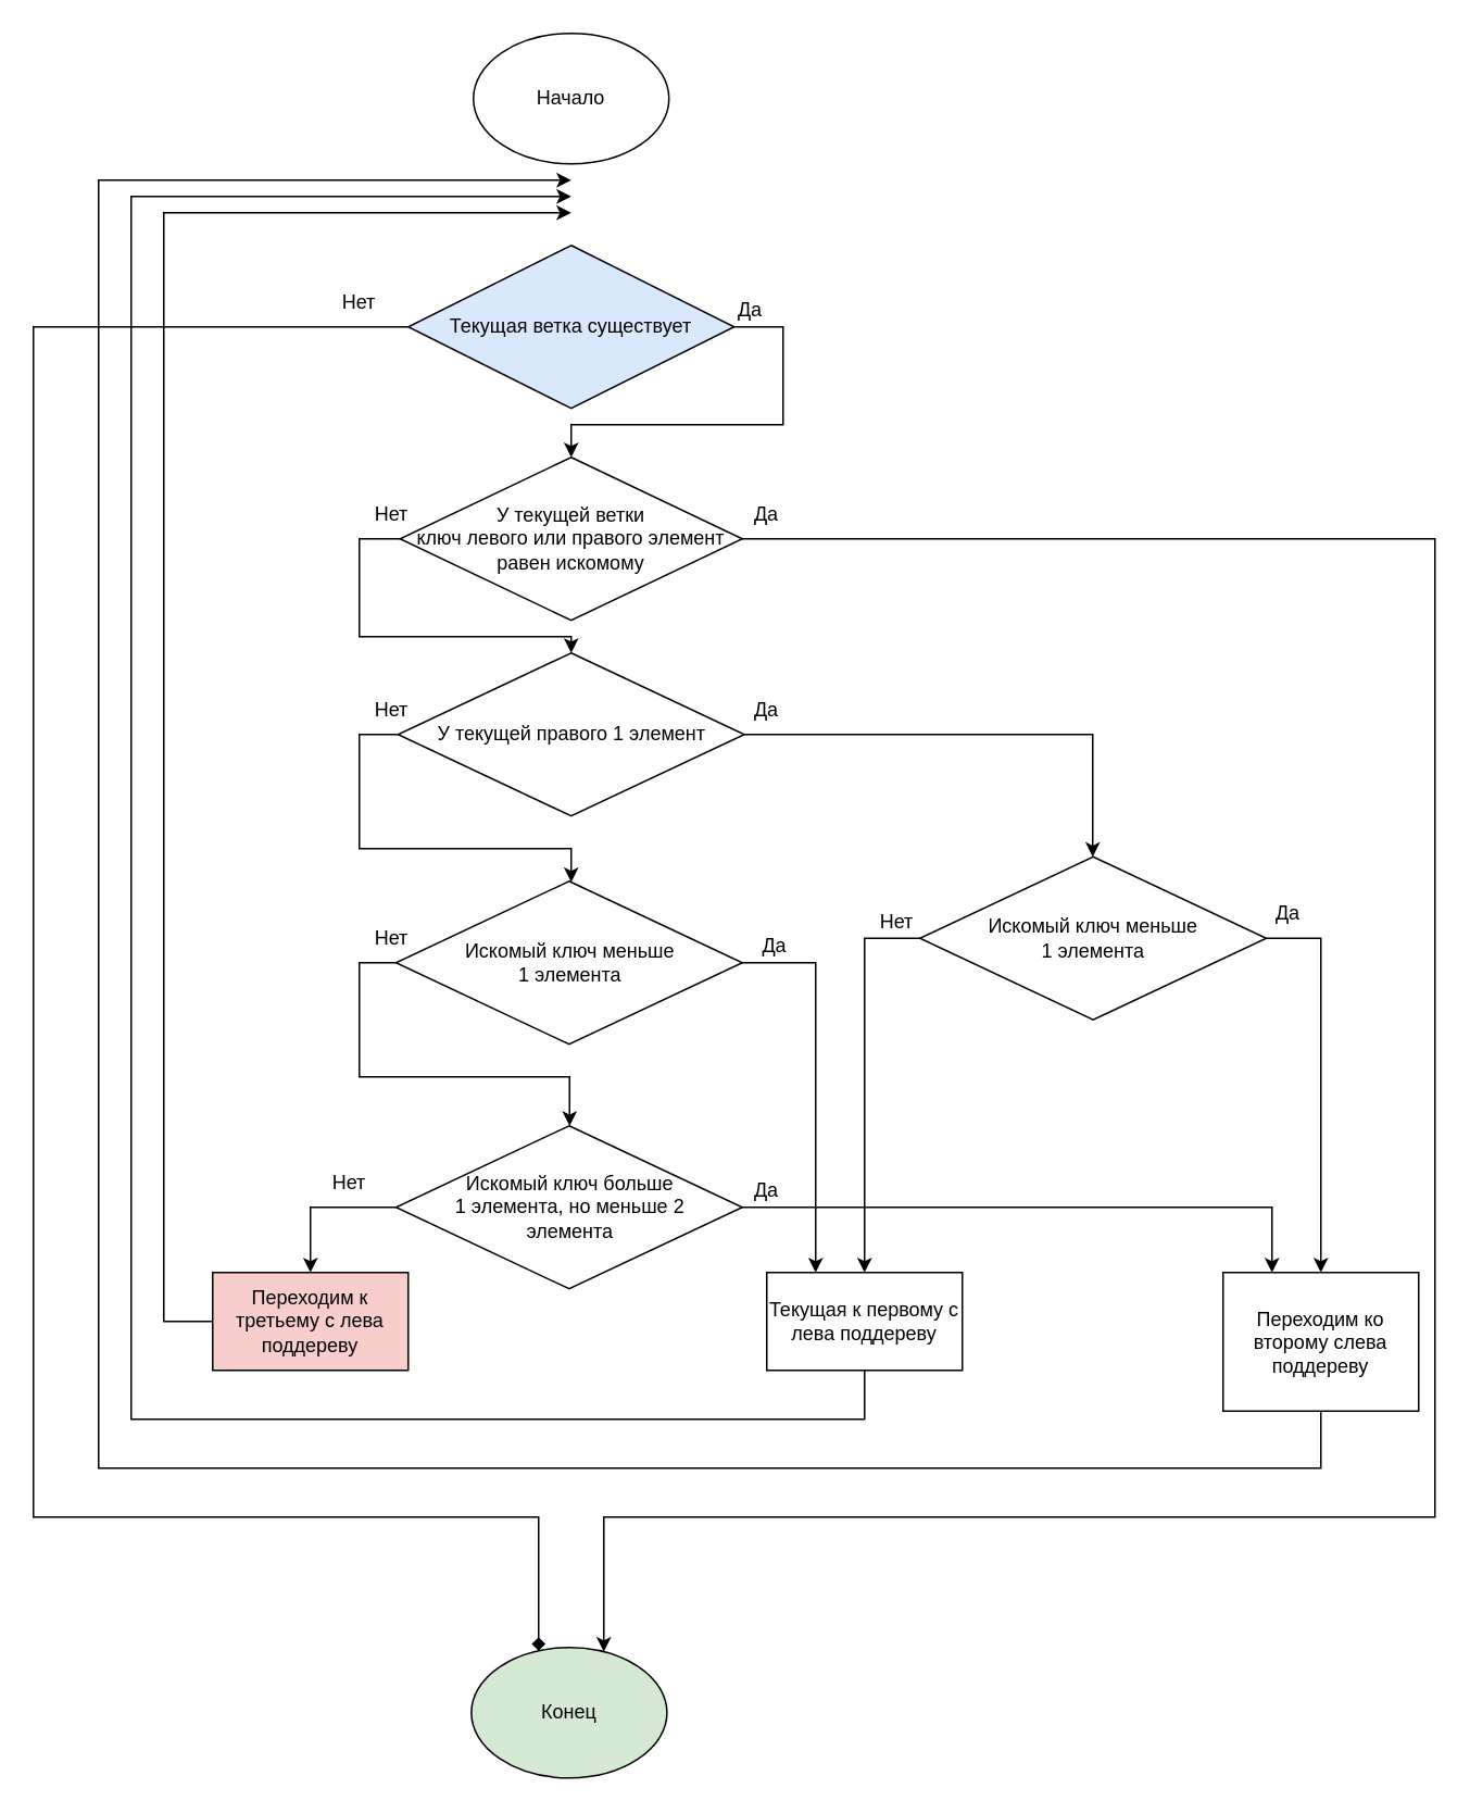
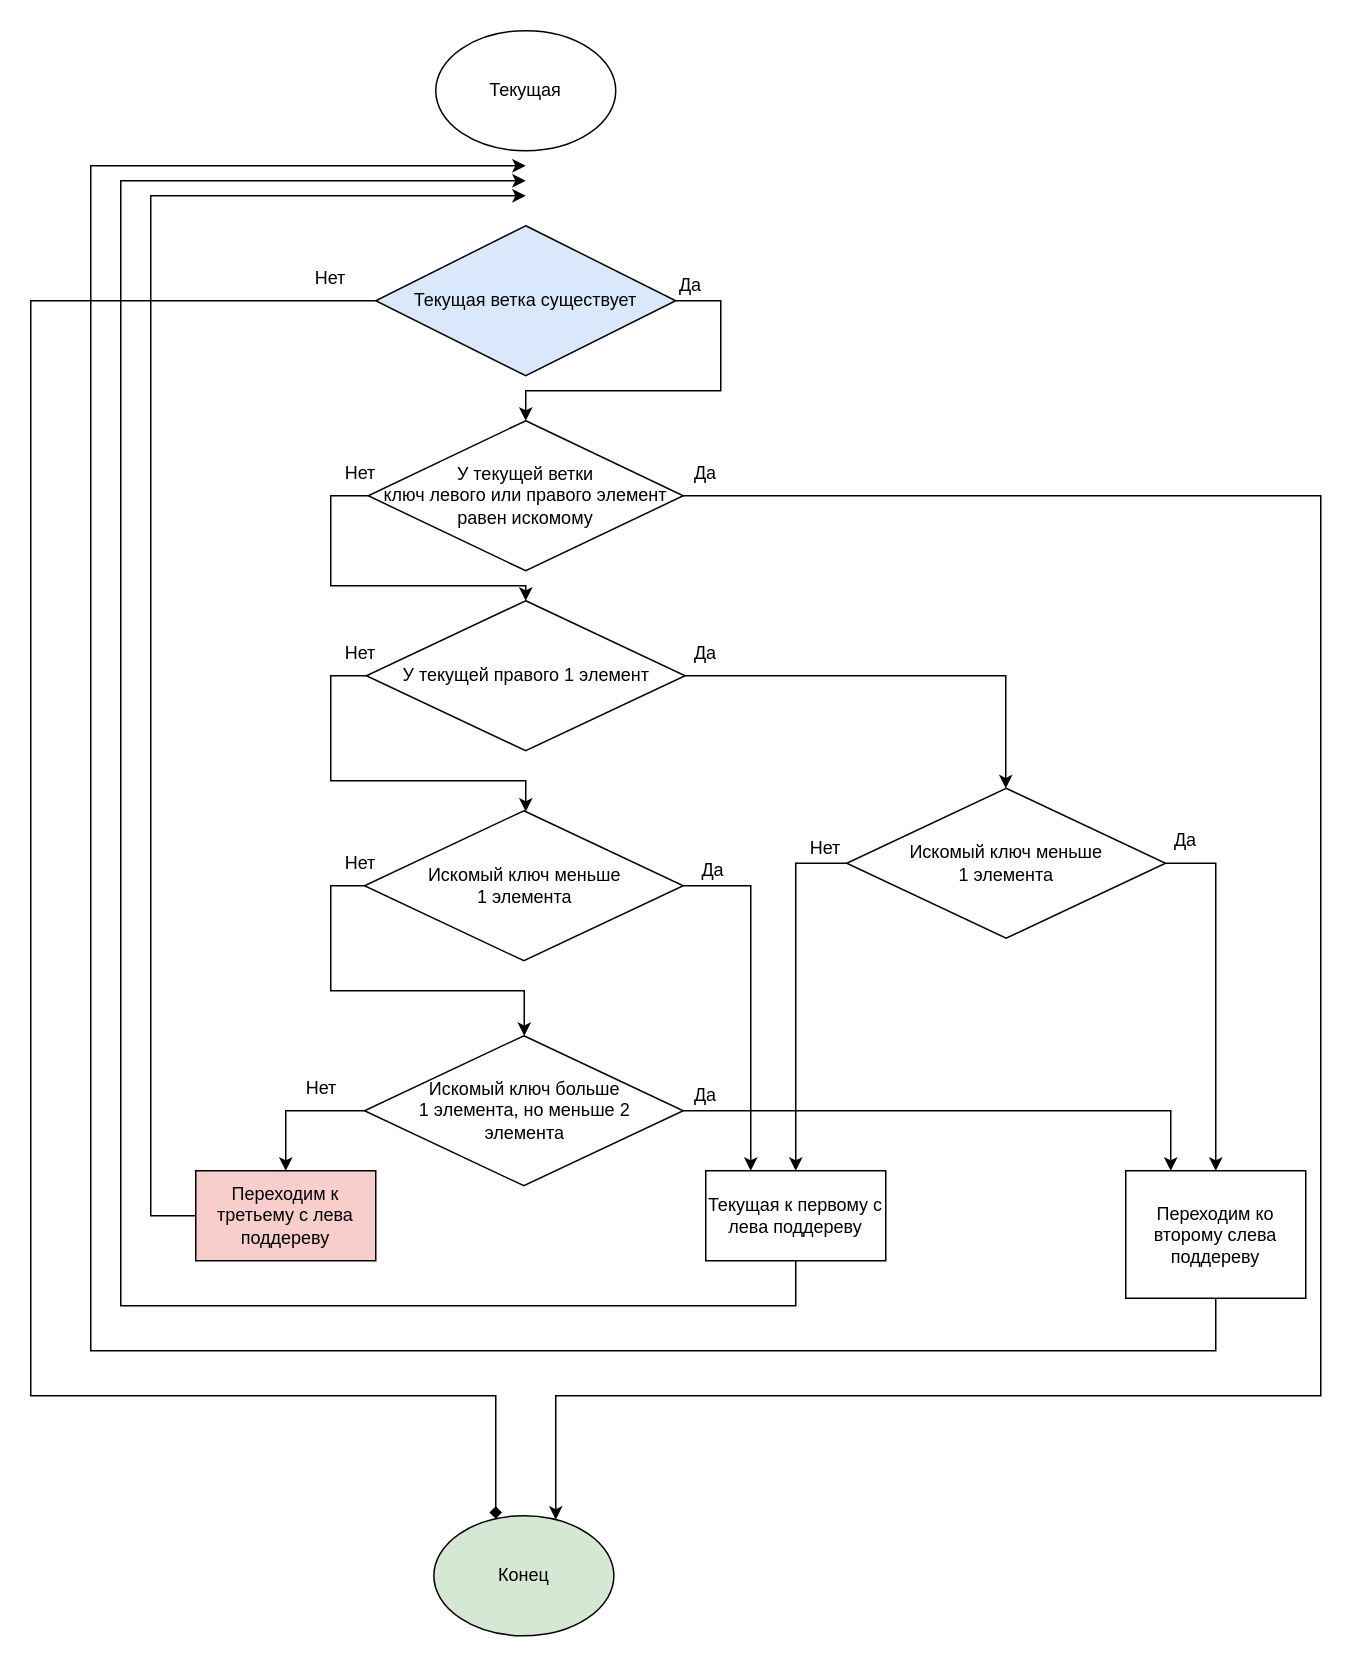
- <mxCell id="2" value="Начало" style="ellipse;whiteSpace=wrap;html=1;" parent="1" vertex="1"><mxGeometry x="290" y="20" width="120" height="80" as="geometry" /></mxCell>
+ <mxCell id="2" value="Текущая" style="ellipse;whiteSpace=wrap;html=1;" parent="1" vertex="1"><mxGeometry x="290" y="20" width="120" height="80" as="geometry" /></mxCell>
